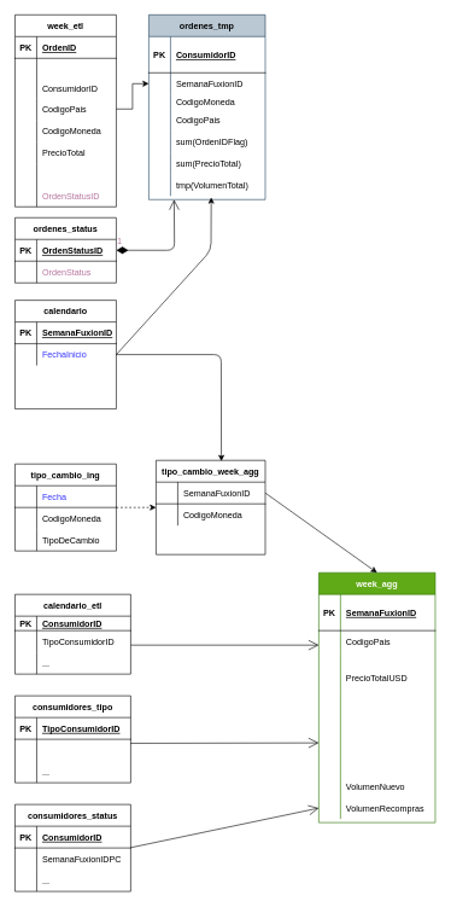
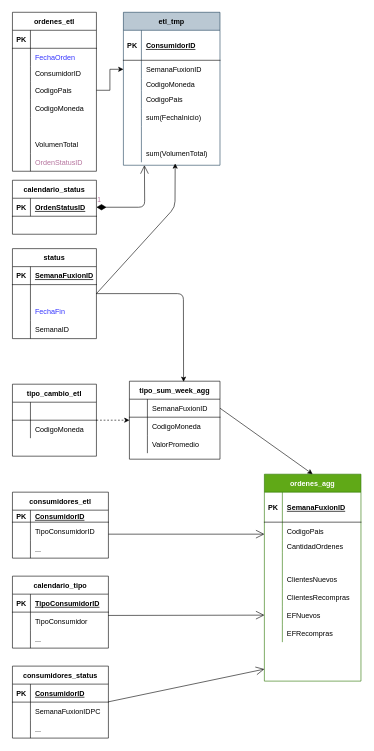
- <mxCell id="12" value="week_etl" style="shape=table;startSize=30;container=1;collapsible=1;childLayout=tableLayout;fixedRows=1;rowLines=0;fontStyle=1;align=center;resizeLast=1;" vertex="1" parent="1"><mxGeometry x="20" y="20" width="140" height="265" as="geometry"><mxRectangle x="40" y="60" width="140" height="30" as="alternateBounds" /></mxGeometry></mxCell>
+ <mxCell id="12" value="ordenes_etl" style="shape=table;startSize=30;container=1;collapsible=1;childLayout=tableLayout;fixedRows=1;rowLines=0;fontStyle=1;align=center;resizeLast=1;" vertex="1" parent="1"><mxGeometry x="20" y="20" width="140" height="265" as="geometry"><mxRectangle x="40" y="60" width="140" height="30" as="alternateBounds" /></mxGeometry></mxCell>
- <mxCell id="50" value="ordenes_tmp" style="shape=table;startSize=30;container=1;collapsible=1;childLayout=tableLayout;fixedRows=1;rowLines=0;fontStyle=1;align=center;resizeLast=1;fillColor=#bac8d3;strokeColor=#23445d;" vertex="1" parent="1"><mxGeometry x="205" y="20" width="161" height="255" as="geometry" /></mxCell>
+ <mxCell id="50" value="etl_tmp" style="shape=table;startSize=30;container=1;collapsible=1;childLayout=tableLayout;fixedRows=1;rowLines=0;fontStyle=1;align=center;resizeLast=1;fillColor=#bac8d3;strokeColor=#23445d;" vertex="1" parent="1"><mxGeometry x="205" y="20" width="161" height="255" as="geometry" /></mxCell>
- <mxCell id="15" value="OrdenID" style="shape=partialRectangle;connectable=0;fillColor=none;top=0;left=0;bottom=0;right=0;align=left;spacingLeft=6;fontStyle=5;overflow=hidden;" vertex="1" parent="13"><mxGeometry x="30" width="110" height="30" as="geometry" /></mxCell>
+ <mxCell id="18" value="FechaOrden" style="shape=partialRectangle;connectable=0;fillColor=none;top=0;left=0;bottom=0;right=0;align=left;spacingLeft=6;overflow=hidden;fontStyle=0;fontColor=#3333FF;" vertex="1" parent="16"><mxGeometry x="30" width="110" height="30" as="geometry" /></mxCell>
- <mxCell id="65" value="sum(OrdenIDFlag)" style="shape=partialRectangle;connectable=0;fillColor=none;top=0;left=0;bottom=0;right=0;align=left;spacingLeft=6;overflow=hidden;" vertex="1" parent="63"><mxGeometry x="30" width="131" height="30" as="geometry" /></mxCell>
+ <mxCell id="65" value="sum(FechaInicio)" style="shape=partialRectangle;connectable=0;fillColor=none;top=0;left=0;bottom=0;right=0;align=left;spacingLeft=6;overflow=hidden;" vertex="1" parent="63"><mxGeometry x="30" width="131" height="30" as="geometry" /></mxCell>
- <mxCell id="30" value="PrecioTotal" style="shape=partialRectangle;connectable=0;fillColor=none;top=0;left=0;bottom=0;right=0;align=left;spacingLeft=6;overflow=hidden;" vertex="1" parent="28"><mxGeometry x="30" width="110" height="30" as="geometry" /></mxCell>
- <mxCell id="68" value="sum(PrecioTotal)" style="shape=partialRectangle;connectable=0;fillColor=none;top=0;left=0;bottom=0;right=0;align=left;spacingLeft=6;overflow=hidden;" vertex="1" parent="66"><mxGeometry x="30" width="131" height="30" as="geometry" /></mxCell>
+ <mxCell id="33" value="VolumenTotal" style="shape=partialRectangle;connectable=0;fillColor=none;top=0;left=0;bottom=0;right=0;align=left;spacingLeft=6;overflow=hidden;" vertex="1" parent="31"><mxGeometry x="30" width="110" height="30" as="geometry" /></mxCell>
- <mxCell id="71" value="tmp(VolumenTotal)" style="shape=partialRectangle;connectable=0;fillColor=none;top=0;left=0;bottom=0;right=0;align=left;spacingLeft=6;overflow=hidden;" vertex="1" parent="69"><mxGeometry x="30" width="131" height="30" as="geometry" /></mxCell>
+ <mxCell id="71" value="sum(VolumenTotal)" style="shape=partialRectangle;connectable=0;fillColor=none;top=0;left=0;bottom=0;right=0;align=left;spacingLeft=6;overflow=hidden;" vertex="1" parent="69"><mxGeometry x="30" width="131" height="30" as="geometry" /></mxCell>
- <mxCell id="151" value="ordenes_status" style="shape=table;startSize=30;container=1;collapsible=1;childLayout=tableLayout;fixedRows=1;rowLines=0;fontStyle=1;align=center;resizeLast=1;gradientColor=none;" vertex="1" parent="1"><mxGeometry x="20" y="300" width="140" height="90" as="geometry" /></mxCell>
+ <mxCell id="151" value="calendario_status" style="shape=table;startSize=30;container=1;collapsible=1;childLayout=tableLayout;fixedRows=1;rowLines=0;fontStyle=1;align=center;resizeLast=1;gradientColor=none;" vertex="1" parent="1"><mxGeometry x="20" y="300" width="140" height="90" as="geometry" /></mxCell>
- <mxCell id="157" value="OrdenStatus" style="shape=partialRectangle;connectable=0;fillColor=none;top=0;left=0;bottom=0;right=0;align=left;spacingLeft=6;overflow=hidden;fontColor=#B5739D;" vertex="1" parent="155"><mxGeometry x="30" width="110" height="30" as="geometry" /></mxCell>
- <mxCell id="37" value="calendario" style="shape=table;startSize=30;container=1;collapsible=1;childLayout=tableLayout;fixedRows=1;rowLines=0;fontStyle=1;align=center;resizeLast=1;gradientColor=none;" vertex="1" parent="1"><mxGeometry x="20" y="414" width="140" height="150" as="geometry" /></mxCell>
+ <mxCell id="37" value="status" style="shape=table;startSize=30;container=1;collapsible=1;childLayout=tableLayout;fixedRows=1;rowLines=0;fontStyle=1;align=center;resizeLast=1;gradientColor=none;" vertex="1" parent="1"><mxGeometry x="20" y="414" width="140" height="150" as="geometry" /></mxCell>
- <mxCell id="43" value="FechaInicio" style="shape=partialRectangle;connectable=0;fillColor=none;top=0;left=0;bottom=0;right=0;align=left;spacingLeft=6;overflow=hidden;fontColor=#3333FF;" vertex="1" parent="41"><mxGeometry x="30" width="110" height="30" as="geometry" /></mxCell>
+ <mxCell id="46" value="FechaFin" style="shape=partialRectangle;connectable=0;fillColor=none;top=0;left=0;bottom=0;right=0;align=left;spacingLeft=6;overflow=hidden;fontColor=#3333FF;" vertex="1" parent="44"><mxGeometry x="30" width="110" height="30" as="geometry" /></mxCell>
+ <mxCell id="49" value="SemanaID" style="shape=partialRectangle;connectable=0;fillColor=none;top=0;left=0;bottom=0;right=0;align=left;spacingLeft=6;overflow=hidden;" vertex="1" parent="47"><mxGeometry x="30" width="110" height="30" as="geometry" /></mxCell>
- <mxCell id="84" value="tipo_cambio_week_agg" style="shape=table;startSize=30;container=1;collapsible=1;childLayout=tableLayout;fixedRows=1;rowLines=0;fontStyle=1;align=center;resizeLast=1;" vertex="1" parent="1"><mxGeometry x="215" y="635" width="151" height="130" as="geometry"><mxRectangle x="40" y="60" width="140" height="30" as="alternateBounds" /></mxGeometry></mxCell>
+ <mxCell id="84" value="tipo_sum_week_agg" style="shape=table;startSize=30;container=1;collapsible=1;childLayout=tableLayout;fixedRows=1;rowLines=0;fontStyle=1;align=center;resizeLast=1;" vertex="1" parent="1"><mxGeometry x="215" y="635" width="151" height="130" as="geometry"><mxRectangle x="40" y="60" width="140" height="30" as="alternateBounds" /></mxGeometry></mxCell>
- <mxCell id="74" value="tipo_cambio_ing" style="shape=table;startSize=30;container=1;collapsible=1;childLayout=tableLayout;fixedRows=1;rowLines=0;fontStyle=1;align=center;resizeLast=1;" vertex="1" parent="1"><mxGeometry x="20" y="640" width="140" height="120" as="geometry"><mxRectangle x="40" y="60" width="140" height="30" as="alternateBounds" /></mxGeometry></mxCell>
+ <mxCell id="74" value="tipo_cambio_etl" style="shape=table;startSize=30;container=1;collapsible=1;childLayout=tableLayout;fixedRows=1;rowLines=0;fontStyle=1;align=center;resizeLast=1;" vertex="1" parent="1"><mxGeometry x="20" y="640" width="140" height="120" as="geometry"><mxRectangle x="40" y="60" width="140" height="30" as="alternateBounds" /></mxGeometry></mxCell>
- <mxCell id="77" value="Fecha" style="shape=partialRectangle;connectable=0;fillColor=none;top=0;left=0;bottom=0;right=0;align=left;spacingLeft=6;fontStyle=0;overflow=hidden;fontColor=#3333FF;" vertex="1" parent="75"><mxGeometry x="30" width="110" height="30" as="geometry" /></mxCell>
+ <mxCell id="93" value="ValorPromedio" style="shape=partialRectangle;connectable=0;fillColor=none;top=0;left=0;bottom=0;right=0;align=left;spacingLeft=6;overflow=hidden;" vertex="1" parent="91"><mxGeometry x="30" width="121" height="30" as="geometry" /></mxCell>
- <mxCell id="83" value="TipoDeCambio" style="shape=partialRectangle;connectable=0;fillColor=none;top=0;left=0;bottom=0;right=0;align=left;spacingLeft=6;overflow=hidden;" vertex="1" parent="81"><mxGeometry x="30" width="110" height="30" as="geometry" /></mxCell>
- <mxCell id="116" value="week_agg" style="shape=table;startSize=30;container=1;collapsible=1;childLayout=tableLayout;fixedRows=1;rowLines=0;fontStyle=1;align=center;resizeLast=1;fillColor=#60a917;strokeColor=#2D7600;fontColor=#ffffff;" vertex="1" parent="1"><mxGeometry x="440" y="790" width="161" height="345" as="geometry" /></mxCell>
+ <mxCell id="116" value="ordenes_agg" style="shape=table;startSize=30;container=1;collapsible=1;childLayout=tableLayout;fixedRows=1;rowLines=0;fontStyle=1;align=center;resizeLast=1;fillColor=#60a917;strokeColor=#2D7600;fontColor=#ffffff;" vertex="1" parent="1"><mxGeometry x="440" y="790" width="161" height="345" as="geometry" /></mxCell>
- <mxCell id="2" value="calendario_etl" style="shape=table;startSize=30;container=1;collapsible=1;childLayout=tableLayout;fixedRows=1;rowLines=0;fontStyle=1;align=center;resizeLast=1;" parent="1" vertex="1"><mxGeometry x="20" y="820" width="160" height="110" as="geometry"><mxRectangle x="40" y="60" width="140" height="30" as="alternateBounds" /></mxGeometry></mxCell>
+ <mxCell id="2" value="consumidores_etl" style="shape=table;startSize=30;container=1;collapsible=1;childLayout=tableLayout;fixedRows=1;rowLines=0;fontStyle=1;align=center;resizeLast=1;" parent="1" vertex="1"><mxGeometry x="20" y="820" width="160" height="110" as="geometry"><mxRectangle x="40" y="60" width="140" height="30" as="alternateBounds" /></mxGeometry></mxCell>
+ <mxCell id="125" value="CantidadOrdenes" style="shape=partialRectangle;connectable=0;fillColor=none;top=0;left=0;bottom=0;right=0;align=left;spacingLeft=6;overflow=hidden;" vertex="1" parent="123"><mxGeometry x="30" width="131" height="20" as="geometry" /></mxCell>
- <mxCell id="128" value="PrecioTotalUSD" style="shape=partialRectangle;connectable=0;fillColor=none;top=0;left=0;bottom=0;right=0;align=left;spacingLeft=6;overflow=hidden;" vertex="1" parent="126"><mxGeometry x="30" width="131" height="30" as="geometry" /></mxCell>
+ <mxCell id="131" value="ClientesNuevos" style="shape=partialRectangle;connectable=0;fillColor=none;top=0;left=0;bottom=0;right=0;align=left;spacingLeft=6;overflow=hidden;" vertex="1" parent="129"><mxGeometry x="30" width="131" height="30" as="geometry" /></mxCell>
- <mxCell id="94" value="consumidores_tipo" style="shape=table;startSize=30;container=1;collapsible=1;childLayout=tableLayout;fixedRows=1;rowLines=0;fontStyle=1;align=center;resizeLast=1;" vertex="1" parent="1"><mxGeometry x="20" y="960" width="160" height="120" as="geometry"><mxRectangle x="40" y="60" width="140" height="30" as="alternateBounds" /></mxGeometry></mxCell>
+ <mxCell id="94" value="calendario_tipo" style="shape=table;startSize=30;container=1;collapsible=1;childLayout=tableLayout;fixedRows=1;rowLines=0;fontStyle=1;align=center;resizeLast=1;" vertex="1" parent="1"><mxGeometry x="20" y="960" width="160" height="120" as="geometry"><mxRectangle x="40" y="60" width="140" height="30" as="alternateBounds" /></mxGeometry></mxCell>
+ <mxCell id="134" value="ClientesRecompras" style="shape=partialRectangle;connectable=0;fillColor=none;top=0;left=0;bottom=0;right=0;align=left;spacingLeft=6;overflow=hidden;" vertex="1" parent="132"><mxGeometry x="30" width="131" height="30" as="geometry" /></mxCell>
+ <mxCell id="137" value="EFNuevos" style="shape=partialRectangle;connectable=0;fillColor=none;top=0;left=0;bottom=0;right=0;align=left;spacingLeft=6;overflow=hidden;" vertex="1" parent="135"><mxGeometry x="30" width="131" height="30" as="geometry" /></mxCell>
+ <mxCell id="100" value="TipoConsumidor" style="shape=partialRectangle;connectable=0;fillColor=none;top=0;left=0;bottom=0;right=0;align=left;spacingLeft=6;overflow=hidden;" vertex="1" parent="98"><mxGeometry x="30" width="130" height="30" as="geometry" /></mxCell>
+ <mxCell id="140" value="EFRecompras" style="shape=partialRectangle;connectable=0;fillColor=none;top=0;left=0;bottom=0;right=0;align=left;spacingLeft=6;overflow=hidden;" vertex="1" parent="138"><mxGeometry x="30" width="131" height="30" as="geometry" /></mxCell>
- <mxCell id="143" value="VolumenNuevo" style="shape=partialRectangle;connectable=0;fillColor=none;top=0;left=0;bottom=0;right=0;align=left;spacingLeft=6;overflow=hidden;" vertex="1" parent="141"><mxGeometry x="30" width="131" height="30" as="geometry" /></mxCell>
- <mxCell id="146" value="VolumenRecompras" style="shape=partialRectangle;connectable=0;fillColor=none;top=0;left=0;bottom=0;right=0;align=left;spacingLeft=6;overflow=hidden;" vertex="1" parent="144"><mxGeometry x="30" width="131" height="30" as="geometry" /></mxCell>
